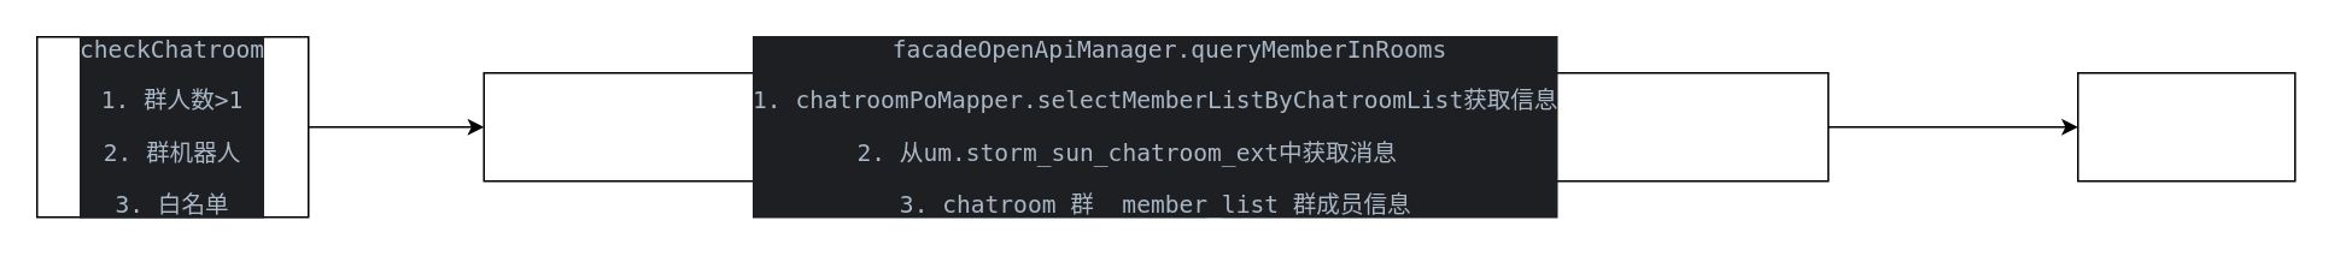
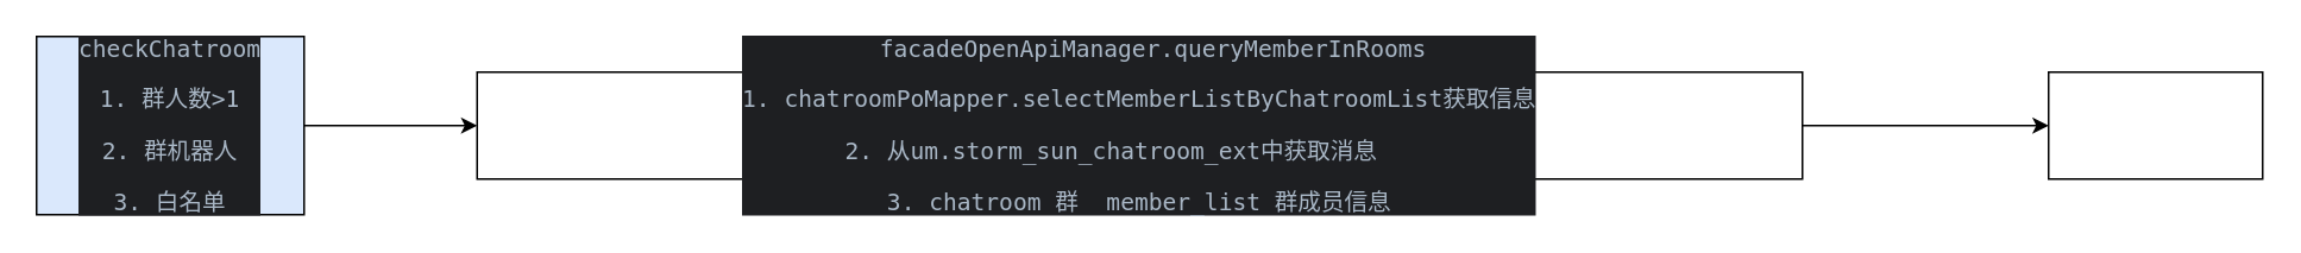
- <mxCell id="3" value="&lt;div style=&quot;background-color:#1e1f22;color:#a9b7c6;font-family:'JetBrains Mono',monospace;font-size:9.8pt;&quot;&gt;&lt;pre&gt;checkChatroom&lt;/pre&gt;&lt;pre&gt;1. 群人数&amp;gt;1&lt;/pre&gt;&lt;pre&gt;2. 群机器人&lt;/pre&gt;&lt;pre&gt;3. 白名单&lt;/pre&gt;&lt;/div&gt;" style="rounded=0;whiteSpace=wrap;html=1;" vertex="1" parent="1"><mxGeometry x="20" y="20" width="150" height="100" as="geometry" /></mxCell>
+ <mxCell id="3" value="&lt;div style=&quot;background-color:#1e1f22;color:#a9b7c6;font-family:'JetBrains Mono',monospace;font-size:9.8pt;&quot;&gt;&lt;pre&gt;checkChatroom&lt;/pre&gt;&lt;pre&gt;1. 群人数&amp;gt;1&lt;/pre&gt;&lt;pre&gt;2. 群机器人&lt;/pre&gt;&lt;pre&gt;3. 白名单&lt;/pre&gt;&lt;/div&gt;" style="rounded=0;whiteSpace=wrap;html=1;fillColor=#dae8fc;" vertex="1" parent="1"><mxGeometry x="20" y="20" width="150" height="100" as="geometry" /></mxCell>
